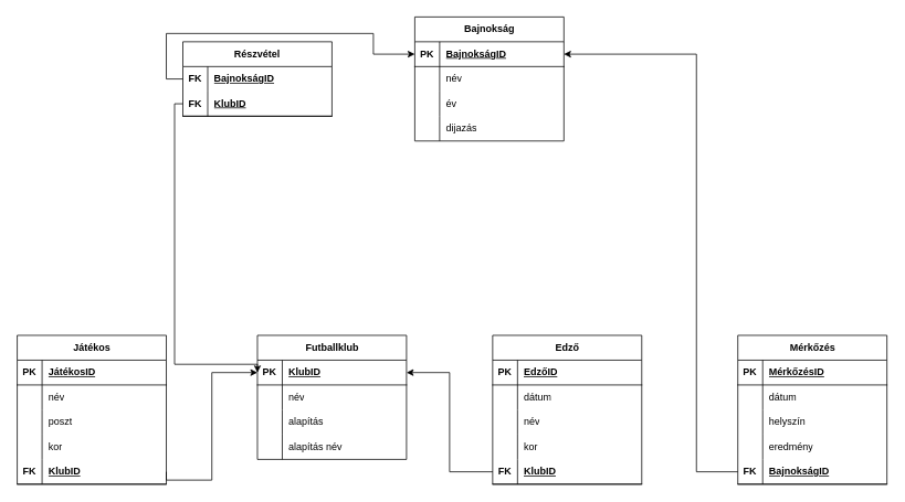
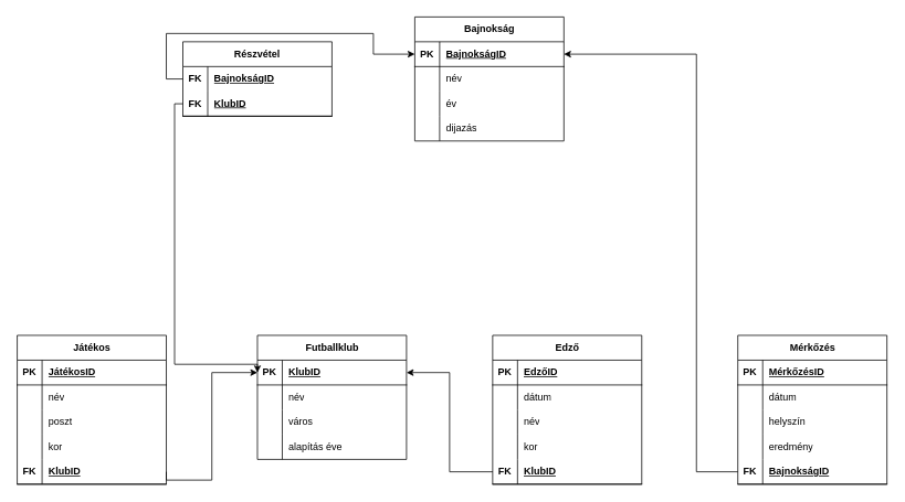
- <mxCell id="11" value="alapítás" style="shape=partialRectangle;connectable=0;fillColor=none;top=0;left=0;bottom=0;right=0;align=left;spacingLeft=6;overflow=hidden;whiteSpace=wrap;html=1;" parent="9" vertex="1"><mxGeometry x="30" width="150" height="30" as="geometry"><mxRectangle width="150" height="30" as="alternateBounds" /></mxGeometry></mxCell>
+ <mxCell id="11" value="város" style="shape=partialRectangle;connectable=0;fillColor=none;top=0;left=0;bottom=0;right=0;align=left;spacingLeft=6;overflow=hidden;whiteSpace=wrap;html=1;" parent="9" vertex="1"><mxGeometry x="30" width="150" height="30" as="geometry"><mxRectangle width="150" height="30" as="alternateBounds" /></mxGeometry></mxCell>
- <mxCell id="14" value="alapítás név" style="shape=partialRectangle;connectable=0;fillColor=none;top=0;left=0;bottom=0;right=0;align=left;spacingLeft=6;overflow=hidden;whiteSpace=wrap;html=1;" parent="12" vertex="1"><mxGeometry x="30" width="150" height="30" as="geometry"><mxRectangle width="150" height="30" as="alternateBounds" /></mxGeometry></mxCell>
+ <mxCell id="14" value="alapítás éve" style="shape=partialRectangle;connectable=0;fillColor=none;top=0;left=0;bottom=0;right=0;align=left;spacingLeft=6;overflow=hidden;whiteSpace=wrap;html=1;" parent="12" vertex="1"><mxGeometry x="30" width="150" height="30" as="geometry"><mxRectangle width="150" height="30" as="alternateBounds" /></mxGeometry></mxCell>
